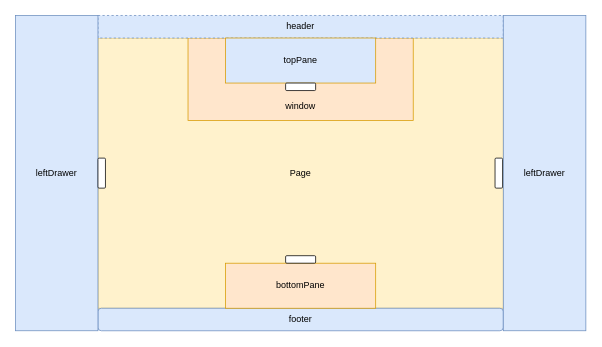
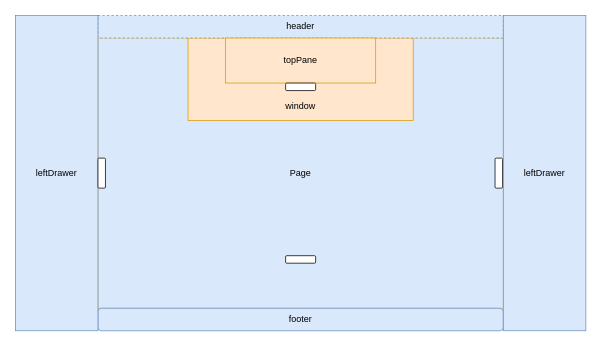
- <mxCell id="7" value="topPane" style="rounded=0;whiteSpace=wrap;html=1;fillColor=#dae8fc;strokeColor=#d79b00;" vertex="1" parent="1"><mxGeometry x="300" y="50" width="200" height="60" as="geometry" /></mxCell>
+ <mxCell id="7" value="topPane" style="rounded=0;whiteSpace=wrap;html=1;fillColor=#ffe6cc;strokeColor=#d79b00;" vertex="1" parent="1"><mxGeometry x="300" y="50" width="200" height="60" as="geometry" /></mxCell>
- <mxCell id="2" value="Page" style="rounded=0;whiteSpace=wrap;html=1;fillColor=#fff2cc;strokeColor=#d6b656;" vertex="1" parent="1"><mxGeometry x="130" y="50" width="540" height="360" as="geometry" /></mxCell>
+ <mxCell id="2" value="Page" style="rounded=0;whiteSpace=wrap;html=1;fillColor=#dae8fc;strokeColor=#d6b656;" vertex="1" parent="1"><mxGeometry x="130" y="50" width="540" height="360" as="geometry" /></mxCell>
- <mxCell id="8" value="bottomPane" style="rounded=0;whiteSpace=wrap;html=1;fillColor=#ffe6cc;strokeColor=#d79b00;" vertex="1" parent="1"><mxGeometry x="300" y="350" width="200" height="60" as="geometry" /></mxCell>
